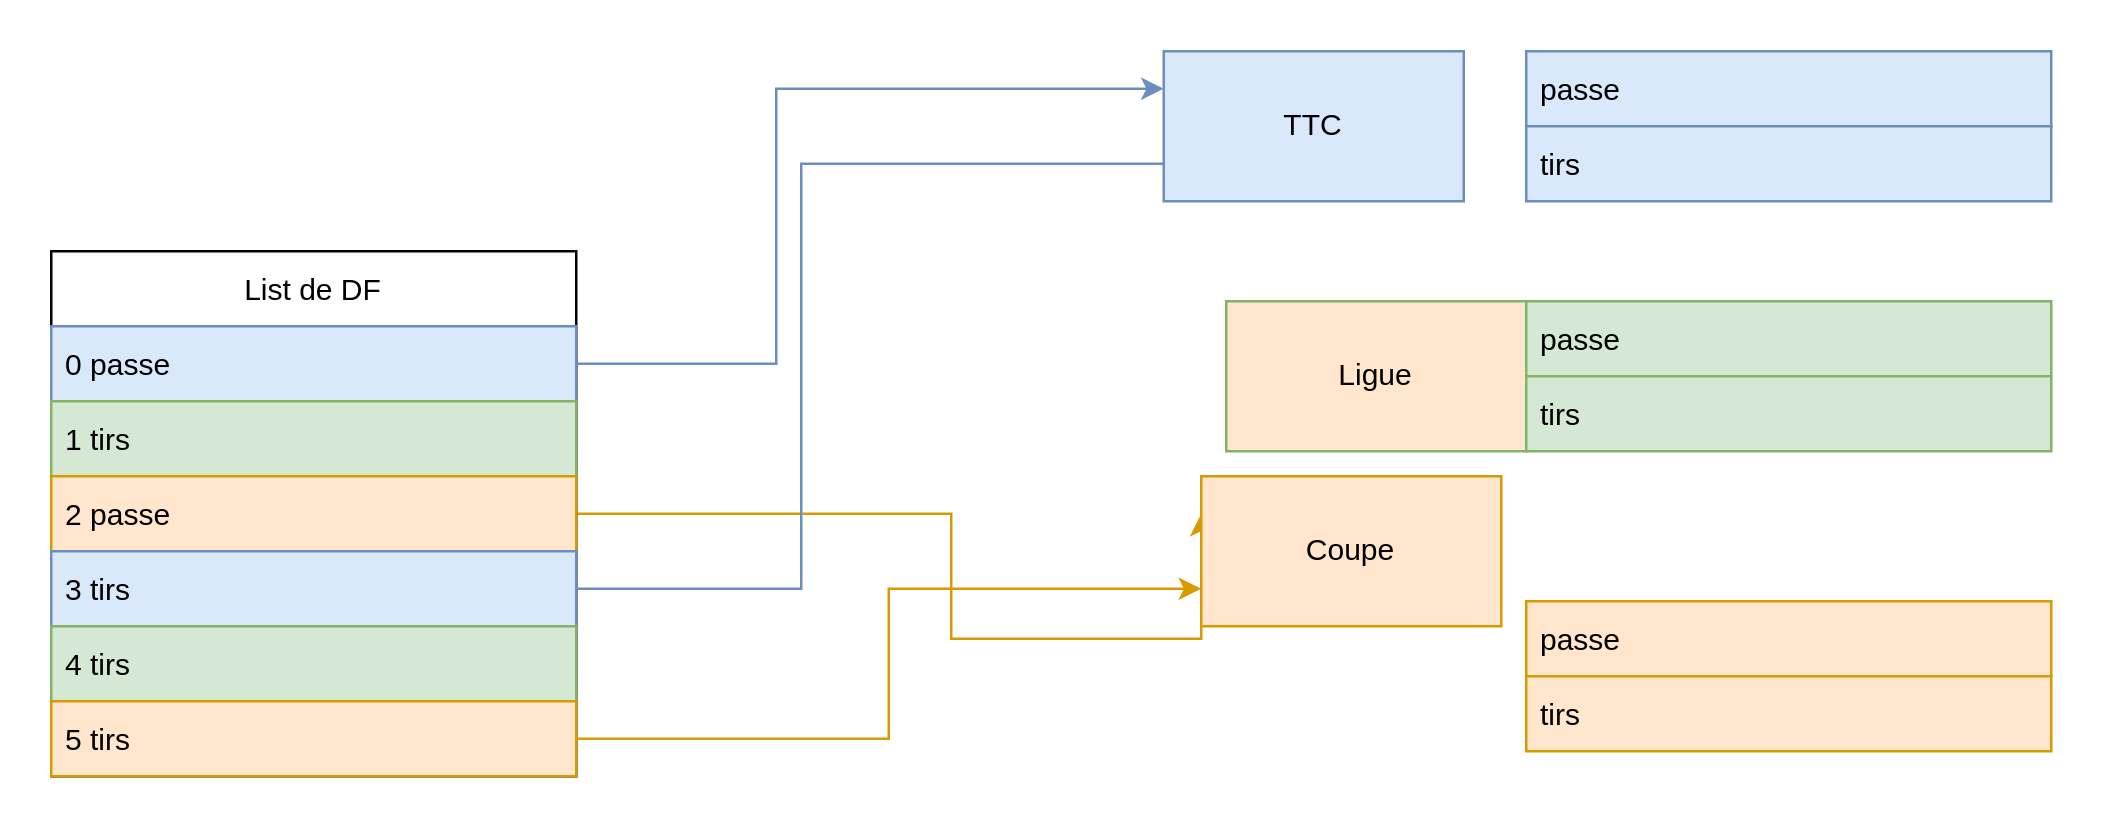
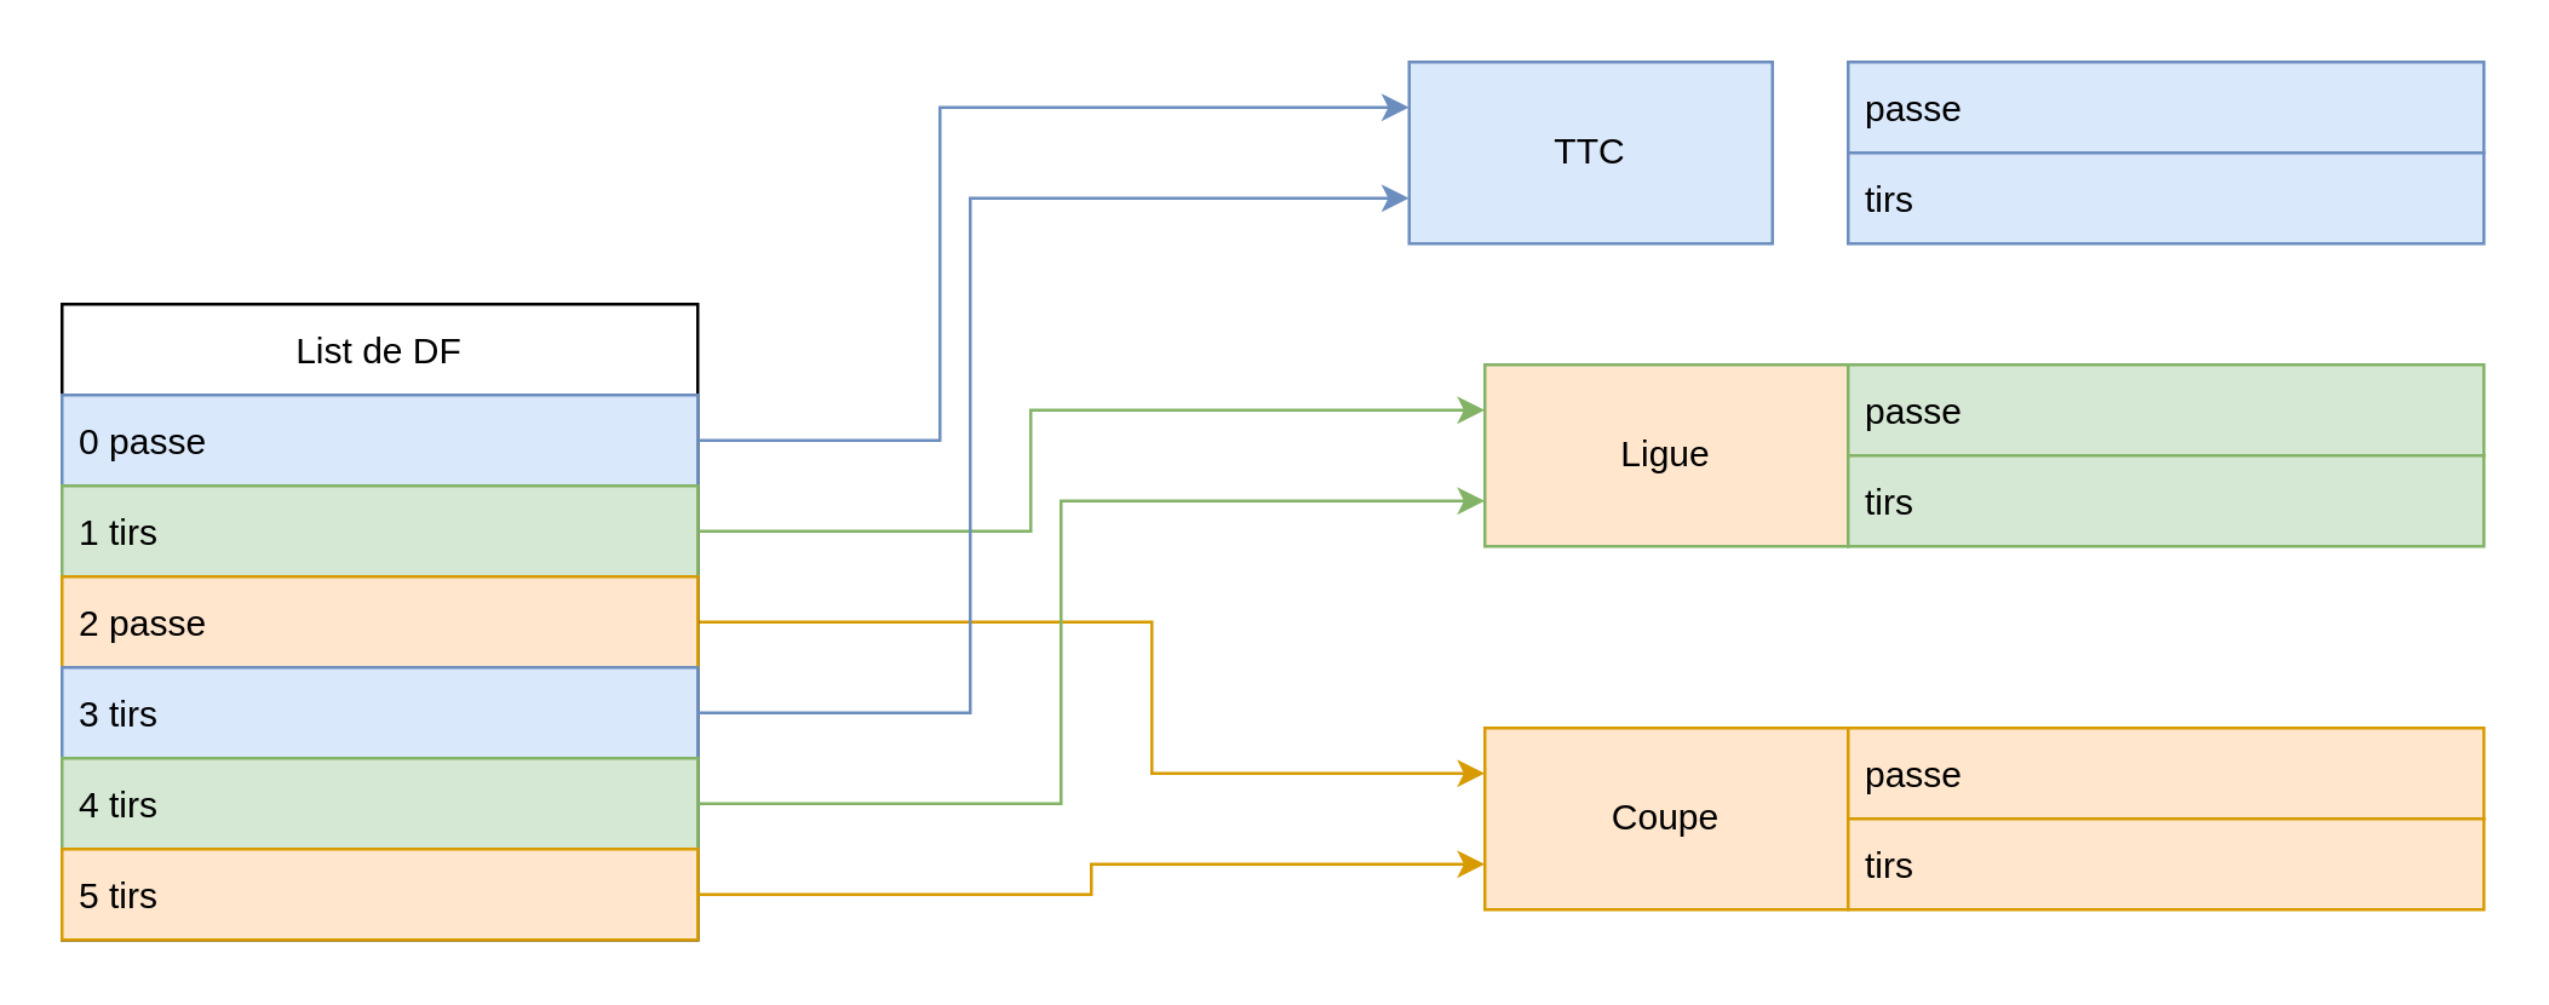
- <mxCell id="15" style="edgeStyle=orthogonalEdgeStyle;rounded=0;orthogonalLoop=1;jettySize=auto;html=1;exitX=1;exitY=0.5;exitDx=0;exitDy=0;entryX=0;entryY=0.75;entryDx=0;entryDy=0;fillColor=#dae8fc;strokeColor=#6c8ebf;endArrow=none;" edge="1" parent="1" source="7" target="10"><mxGeometry relative="1" as="geometry"><Array as="points"><mxPoint x="320" y="235" /><mxPoint x="320" y="65" /></Array></mxGeometry></mxCell>
+ <mxCell id="15" style="edgeStyle=orthogonalEdgeStyle;rounded=0;orthogonalLoop=1;jettySize=auto;html=1;exitX=1;exitY=0.5;exitDx=0;exitDy=0;entryX=0;entryY=0.75;entryDx=0;entryDy=0;fillColor=#dae8fc;strokeColor=#6c8ebf;" edge="1" parent="1" source="7" target="10"><mxGeometry relative="1" as="geometry"><Array as="points"><mxPoint x="320" y="235" /><mxPoint x="320" y="65" /></Array></mxGeometry></mxCell>
+ <mxCell id="14" style="edgeStyle=orthogonalEdgeStyle;rounded=0;orthogonalLoop=1;jettySize=auto;html=1;exitX=1;exitY=0.5;exitDx=0;exitDy=0;entryX=0;entryY=0.25;entryDx=0;entryDy=0;fillColor=#d5e8d4;strokeColor=#82b366;" edge="1" parent="1" source="5" target="11"><mxGeometry relative="1" as="geometry"><Array as="points"><mxPoint x="340" y="175" /><mxPoint x="340" y="135" /></Array></mxGeometry></mxCell>
- <mxCell id="12" value="Coupe" style="rounded=0;whiteSpace=wrap;html=1;fillColor=#ffe6cc;strokeColor=#d79b00;" vertex="1" parent="1"><mxGeometry x="480" y="190" width="120" height="60" as="geometry" /></mxCell>
+ <mxCell id="12" value="Coupe" style="rounded=0;whiteSpace=wrap;html=1;fillColor=#ffe6cc;strokeColor=#d79b00;" vertex="1" parent="1"><mxGeometry x="490" y="240" width="120" height="60" as="geometry" /></mxCell>
+ <mxCell id="16" style="edgeStyle=orthogonalEdgeStyle;rounded=0;orthogonalLoop=1;jettySize=auto;html=1;exitX=1;exitY=0.5;exitDx=0;exitDy=0;entryX=0;entryY=0.75;entryDx=0;entryDy=0;fillColor=#d5e8d4;strokeColor=#82b366;" edge="1" parent="1" source="8" target="11"><mxGeometry relative="1" as="geometry"><Array as="points"><mxPoint x="350" y="265" /><mxPoint x="350" y="165" /></Array></mxGeometry></mxCell>
